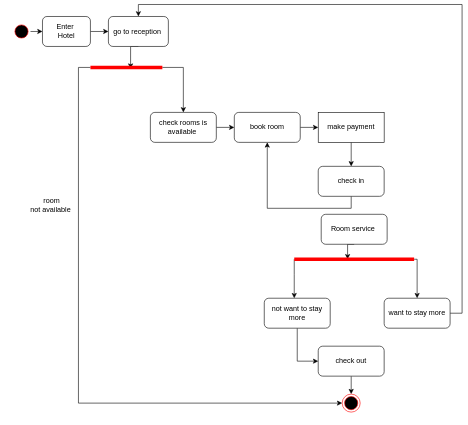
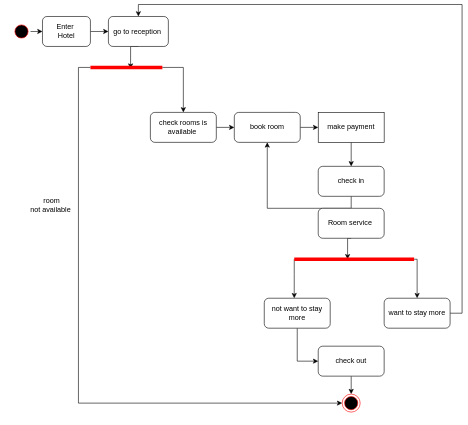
- <mxCell id="21" value="Room service&amp;nbsp;" style="rounded=1;whiteSpace=wrap;html=1;" vertex="1" parent="1"><mxGeometry x="535" y="350" width="110" height="50" as="geometry" /></mxCell>
+ <mxCell id="21" value="Room service&amp;nbsp;" style="rounded=1;whiteSpace=wrap;html=1;" vertex="1" parent="1"><mxGeometry x="530" y="340" width="110" height="50" as="geometry" /></mxCell>
